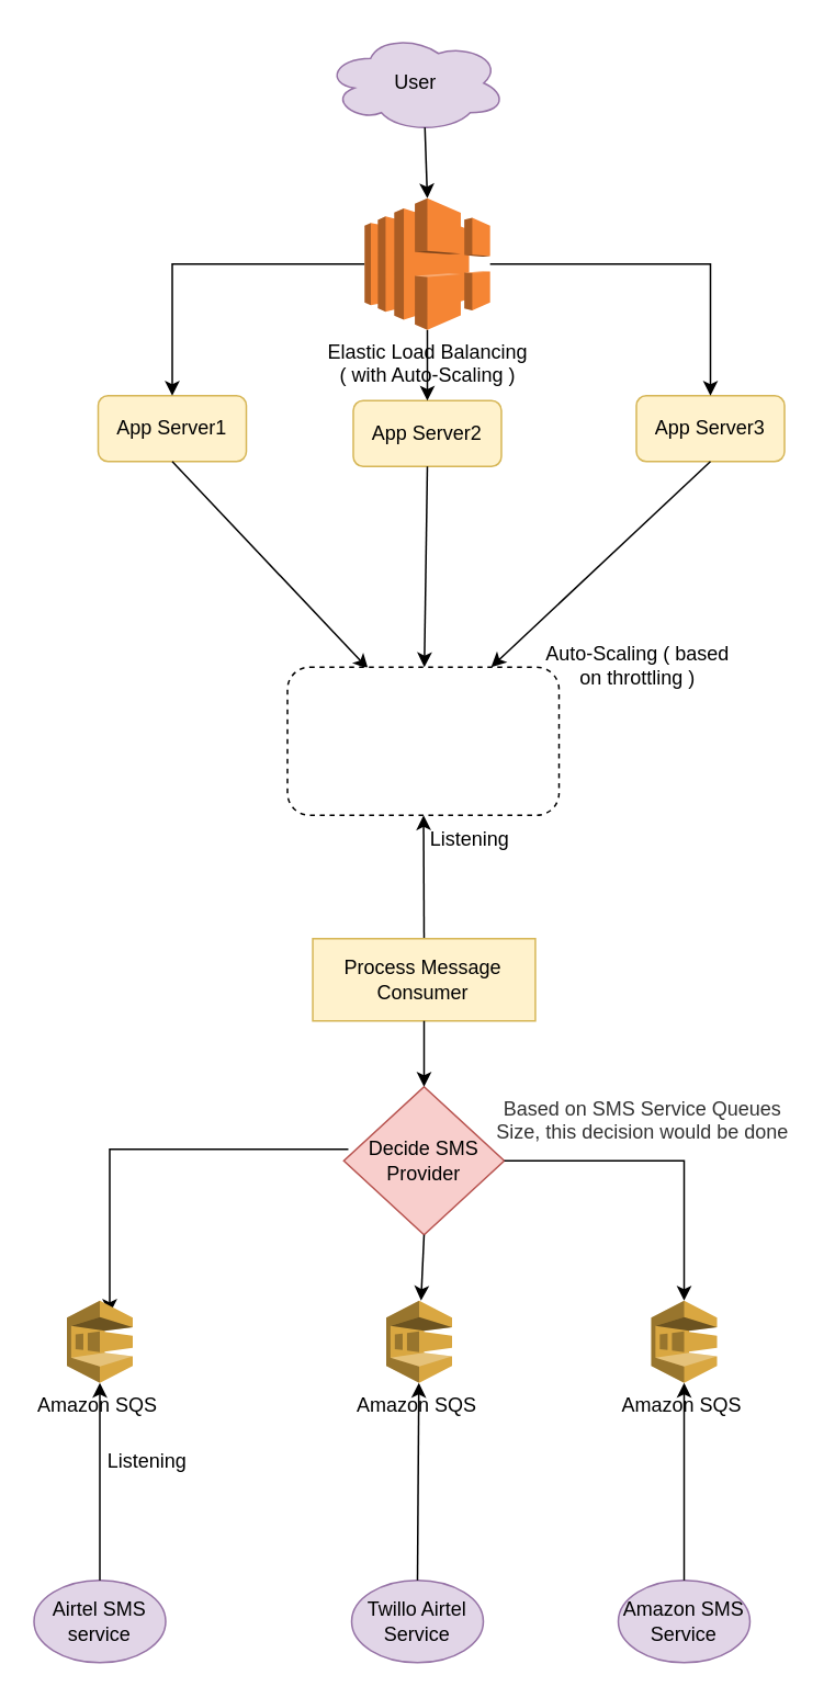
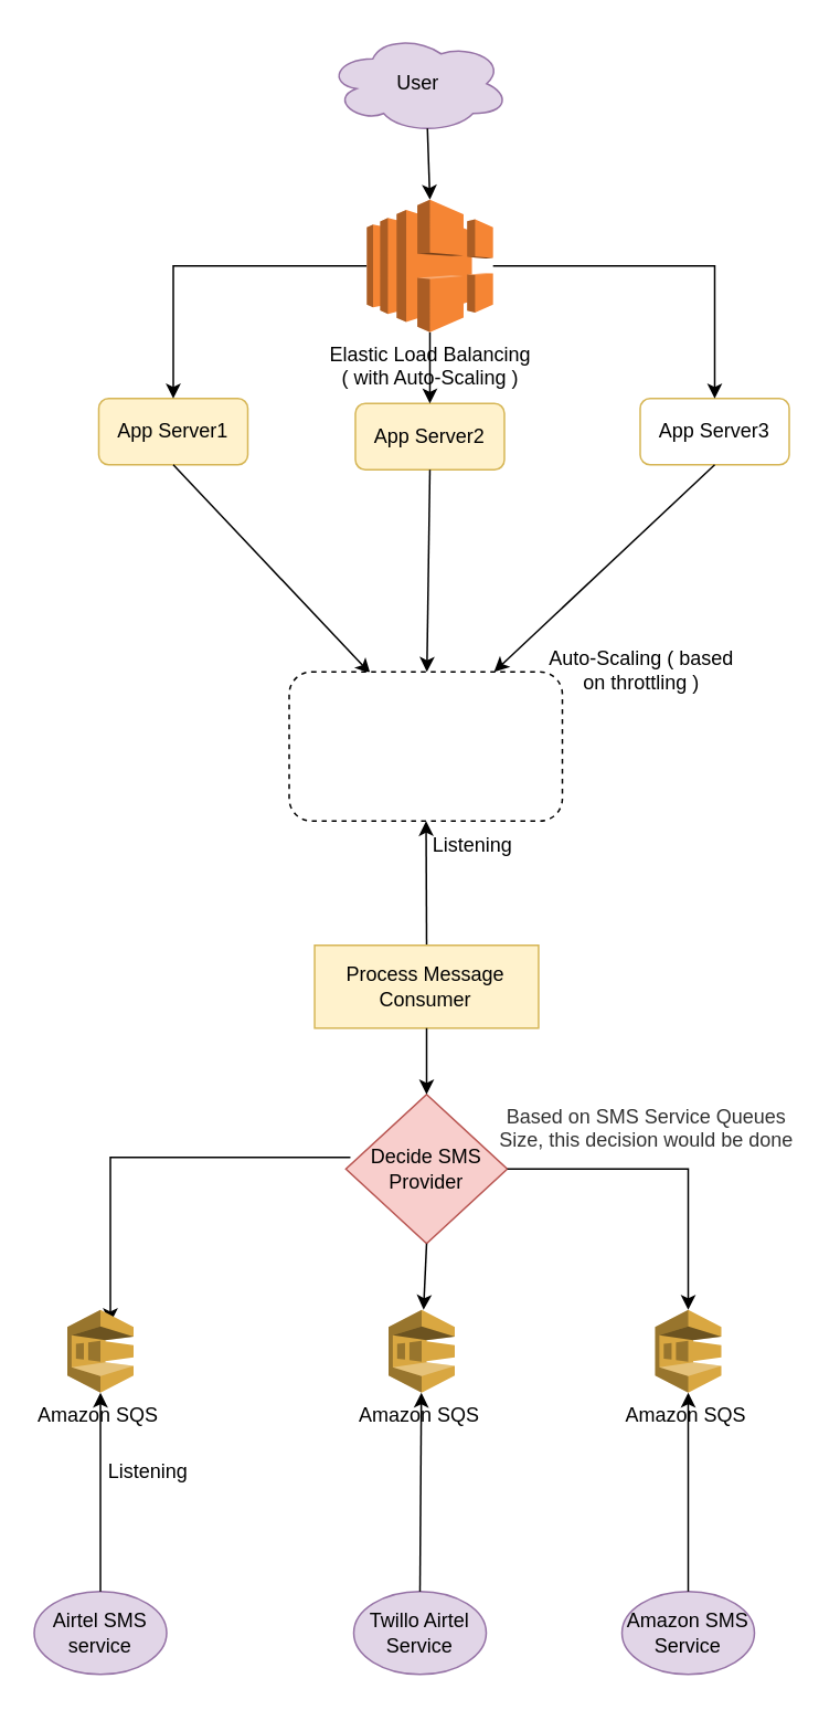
- <mxCell id="8" value="App Server3" style="rounded=1;whiteSpace=wrap;html=1;fillColor=#fff2cc;strokeColor=#d6b656;" parent="1" vertex="1"><mxGeometry x="386" y="240" width="90" height="40" as="geometry" /></mxCell>
+ <mxCell id="8" value="App Server3" style="rounded=1;whiteSpace=wrap;html=1;fillColor=#ffffff;strokeColor=#d6b656;" parent="1" vertex="1"><mxGeometry x="386" y="240" width="90" height="40" as="geometry" /></mxCell>
